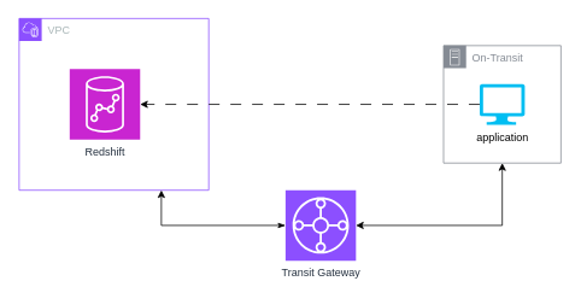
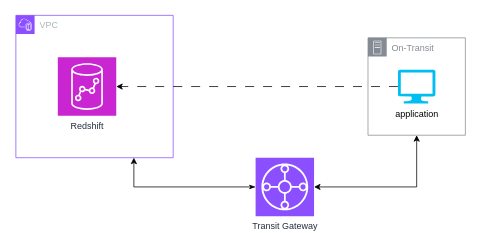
- <mxCell id="6" value="Transit Gateway" style="sketch=0;points=[[0,0,0],[0.25,0,0],[0.5,0,0],[0.75,0,0],[1,0,0],[0,1,0],[0.25,1,0],[0.5,1,0],[0.75,1,0],[1,1,0],[0,0.25,0],[0,0.5,0],[0,0.75,0],[1,0.25,0],[1,0.5,0],[1,0.75,0]];outlineConnect=0;fontColor=#232F3E;fillColor=#8C4FFF;strokeColor=#ffffff;dashed=0;verticalLabelPosition=bottom;verticalAlign=top;align=center;html=1;fontSize=12;fontStyle=0;aspect=fixed;shape=mxgraph.aws4.resourceIcon;resIcon=mxgraph.aws4.transit_gateway;" parent="1" vertex="1"><mxGeometry x="315" y="210" width="78" height="78" as="geometry" /></mxCell>
+ <mxCell id="6" value="Transit Gateway" style="sketch=0;points=[[0,0,0],[0.25,0,0],[0.5,0,0],[0.75,0,0],[1,0,0],[0,1,0],[0.25,1,0],[0.5,1,0],[0.75,1,0],[1,1,0],[0,0.25,0],[0,0.5,0],[0,0.75,0],[1,0.25,0],[1,0.5,0],[1,0.75,0]];outlineConnect=0;fontColor=#232F3E;fillColor=#8C4FFF;strokeColor=#ffffff;dashed=0;verticalLabelPosition=bottom;verticalAlign=top;align=center;html=1;fontSize=12;fontStyle=0;aspect=fixed;shape=mxgraph.aws4.resourceIcon;resIcon=mxgraph.aws4.transit_gateway;" parent="1" vertex="1"><mxGeometry x="340" y="210" width="78" height="78" as="geometry" /></mxCell>
